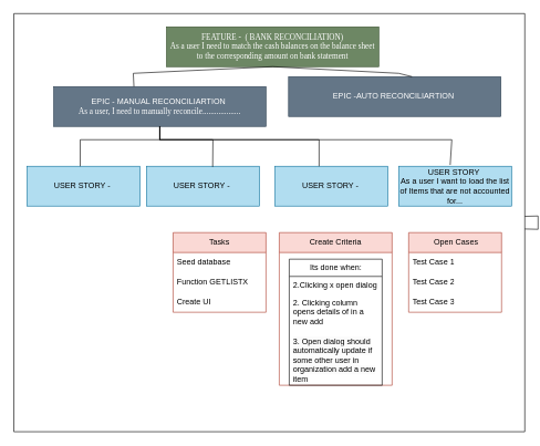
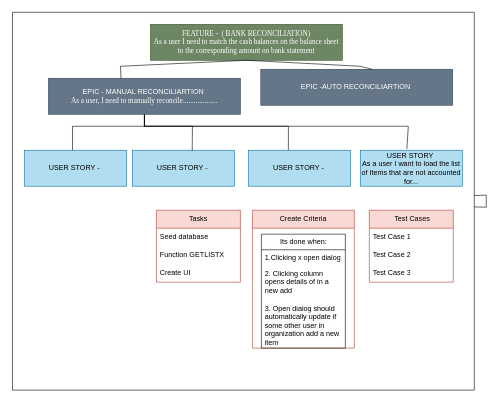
- <mxCell id="17" value="&amp;nbsp;Open Cases" style="swimlane;fontStyle=0;childLayout=stackLayout;horizontal=1;startSize=30;horizontalStack=0;resizeParent=1;resizeParentMax=0;resizeLast=0;collapsible=1;marginBottom=0;whiteSpace=wrap;html=1;fillColor=#fad9d5;strokeColor=#ae4132;" vertex="1" parent="2"><mxGeometry x="595" y="330" width="140" height="120" as="geometry" /></mxCell>
+ <mxCell id="17" value="&amp;nbsp;Test Cases" style="swimlane;fontStyle=0;childLayout=stackLayout;horizontal=1;startSize=30;horizontalStack=0;resizeParent=1;resizeParentMax=0;resizeLast=0;collapsible=1;marginBottom=0;whiteSpace=wrap;html=1;fillColor=#fad9d5;strokeColor=#ae4132;" vertex="1" parent="2"><mxGeometry x="595" y="330" width="140" height="120" as="geometry" /></mxCell>
- <mxCell id="23" value="2.Clicking x open dialog" style="text;strokeColor=none;fillColor=none;align=left;verticalAlign=top;spacingLeft=4;spacingRight=4;overflow=hidden;rotatable=0;points=[[0,0.5],[1,0.5]];portConstraint=eastwest;whiteSpace=wrap;html=1;" vertex="1" parent="22"><mxGeometry y="26" width="140" height="26" as="geometry" /></mxCell>
+ <mxCell id="23" value="1.Clicking x open dialog" style="text;strokeColor=none;fillColor=none;align=left;verticalAlign=top;spacingLeft=4;spacingRight=4;overflow=hidden;rotatable=0;points=[[0,0.5],[1,0.5]];portConstraint=eastwest;whiteSpace=wrap;html=1;" vertex="1" parent="22"><mxGeometry y="26" width="140" height="26" as="geometry" /></mxCell>
